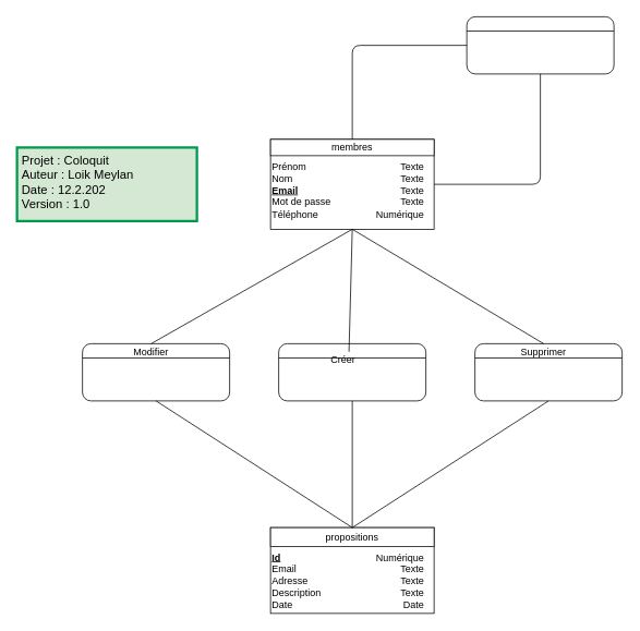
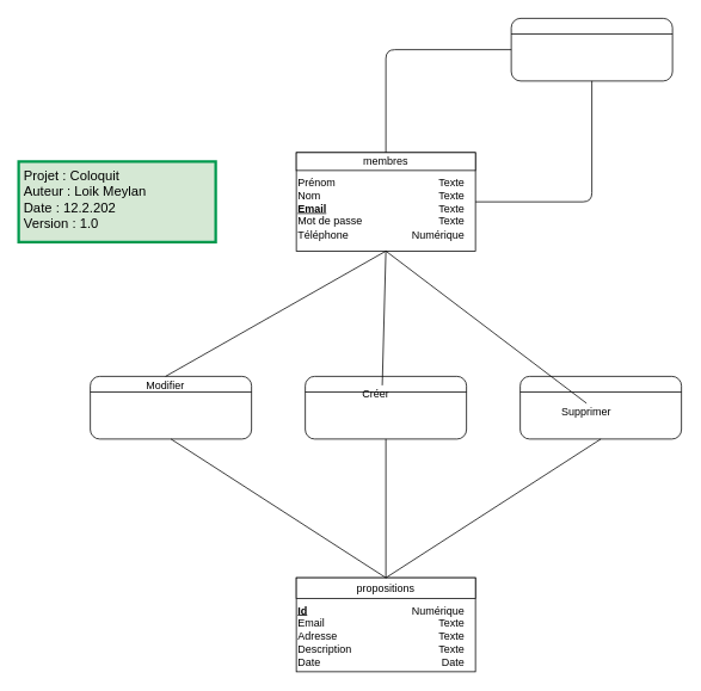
- <mxCell id="23" value="Supprimer" style="text;html=1;strokeColor=none;fillColor=none;align=center;verticalAlign=middle;whiteSpace=wrap;rounded=0;" vertex="1" parent="20"><mxGeometry x="24" width="120" height="20" as="geometry" /></mxCell>
+ <mxCell id="23" value="Supprimer" style="text;html=1;strokeColor=none;fillColor=none;align=center;verticalAlign=middle;whiteSpace=wrap;rounded=0;" vertex="1" parent="20"><mxGeometry x="14" y="30" width="120" height="20" as="geometry" /></mxCell>
